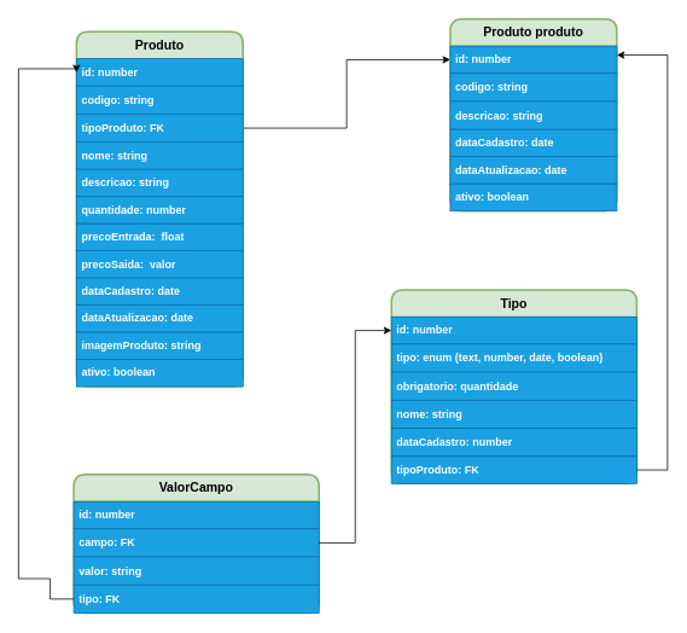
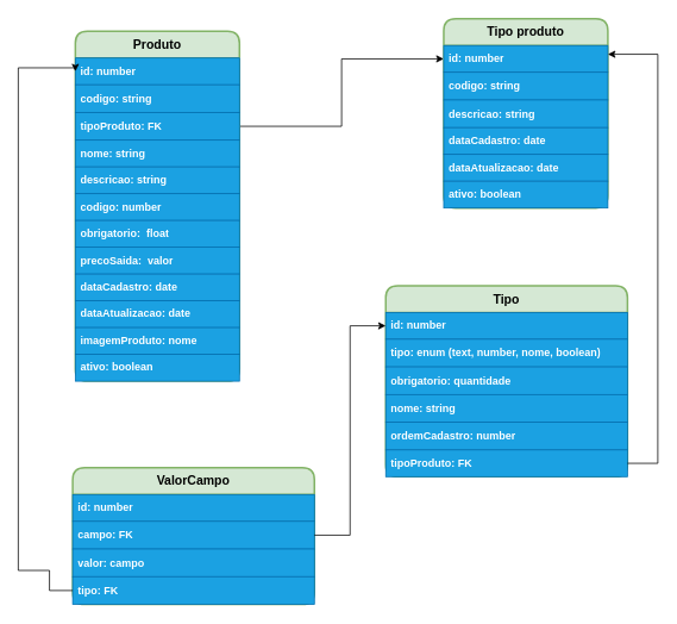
- <mxCell id="16" value="Produto produto" style="swimlane;fontStyle=1;childLayout=stackLayout;horizontal=1;startSize=30;horizontalStack=0;resizeParent=1;resizeParentMax=0;resizeLast=0;collapsible=1;marginBottom=0;whiteSpace=wrap;html=1;fillColor=#d5e8d4;strokeColor=#82b366;labelBackgroundColor=none;rounded=1;fontSize=14;strokeWidth=2;" parent="1" vertex="1"><mxGeometry x="497" y="20" width="184" height="212" as="geometry" /></mxCell>
+ <mxCell id="16" value="Tipo produto" style="swimlane;fontStyle=1;childLayout=stackLayout;horizontal=1;startSize=30;horizontalStack=0;resizeParent=1;resizeParentMax=0;resizeLast=0;collapsible=1;marginBottom=0;whiteSpace=wrap;html=1;fillColor=#d5e8d4;strokeColor=#82b366;labelBackgroundColor=none;rounded=1;fontSize=14;strokeWidth=2;" parent="1" vertex="1"><mxGeometry x="497" y="20" width="184" height="212" as="geometry" /></mxCell>
- <mxCell id="9" value="quantidade: number" style="text;strokeColor=#006EAF;fillColor=#1ba1e2;align=left;verticalAlign=middle;spacingLeft=4;spacingRight=4;overflow=hidden;points=[[0,0.5],[1,0.5]];portConstraint=eastwest;rotatable=0;whiteSpace=wrap;html=1;fontColor=#FFFFFF;fontStyle=1;labelBackgroundColor=none;labelBorderColor=none;rounded=0;" parent="3" vertex="1"><mxGeometry y="182" width="184" height="30" as="geometry" /></mxCell>
+ <mxCell id="9" value="codigo: number" style="text;strokeColor=#006EAF;fillColor=#1ba1e2;align=left;verticalAlign=middle;spacingLeft=4;spacingRight=4;overflow=hidden;points=[[0,0.5],[1,0.5]];portConstraint=eastwest;rotatable=0;whiteSpace=wrap;html=1;fontColor=#FFFFFF;fontStyle=1;labelBackgroundColor=none;labelBorderColor=none;rounded=0;" parent="3" vertex="1"><mxGeometry y="182" width="184" height="30" as="geometry" /></mxCell>
- <mxCell id="10" value="precoEntrada:&amp;nbsp; float" style="text;strokeColor=#006EAF;fillColor=#1ba1e2;align=left;verticalAlign=middle;spacingLeft=4;spacingRight=4;overflow=hidden;points=[[0,0.5],[1,0.5]];portConstraint=eastwest;rotatable=0;whiteSpace=wrap;html=1;fontColor=#FFFFFF;fontStyle=1;labelBackgroundColor=none;labelBorderColor=none;rounded=0;" parent="3" vertex="1"><mxGeometry y="212" width="184" height="30" as="geometry" /></mxCell>
+ <mxCell id="10" value="obrigatorio:&amp;nbsp; float" style="text;strokeColor=#006EAF;fillColor=#1ba1e2;align=left;verticalAlign=middle;spacingLeft=4;spacingRight=4;overflow=hidden;points=[[0,0.5],[1,0.5]];portConstraint=eastwest;rotatable=0;whiteSpace=wrap;html=1;fontColor=#FFFFFF;fontStyle=1;labelBackgroundColor=none;labelBorderColor=none;rounded=0;" parent="3" vertex="1"><mxGeometry y="212" width="184" height="30" as="geometry" /></mxCell>
- <mxCell id="14" value="imagemProduto: string" style="text;strokeColor=#006EAF;fillColor=#1ba1e2;align=left;verticalAlign=middle;spacingLeft=4;spacingRight=4;overflow=hidden;points=[[0,0.5],[1,0.5]];portConstraint=eastwest;rotatable=0;whiteSpace=wrap;html=1;fontColor=#FFFFFF;fontStyle=1;labelBackgroundColor=none;labelBorderColor=none;rounded=0;" parent="3" vertex="1"><mxGeometry y="332" width="184" height="30" as="geometry" /></mxCell>
+ <mxCell id="14" value="imagemProduto: nome" style="text;strokeColor=#006EAF;fillColor=#1ba1e2;align=left;verticalAlign=middle;spacingLeft=4;spacingRight=4;overflow=hidden;points=[[0,0.5],[1,0.5]];portConstraint=eastwest;rotatable=0;whiteSpace=wrap;html=1;fontColor=#FFFFFF;fontStyle=1;labelBackgroundColor=none;labelBorderColor=none;rounded=0;" parent="3" vertex="1"><mxGeometry y="332" width="184" height="30" as="geometry" /></mxCell>
- <mxCell id="25" value="tipo: enum (text, number, date, boolean)" style="text;strokeColor=#006EAF;fillColor=#1ba1e2;align=left;verticalAlign=middle;spacingLeft=4;spacingRight=4;overflow=hidden;points=[[0,0.5],[1,0.5]];portConstraint=eastwest;rotatable=0;whiteSpace=wrap;html=1;fontColor=#FFFFFF;fontStyle=1;labelBackgroundColor=none;labelBorderColor=none;rounded=0;" parent="23" vertex="1"><mxGeometry y="60" width="271" height="31" as="geometry" /></mxCell>
+ <mxCell id="25" value="tipo: enum (text, number, nome, boolean)" style="text;strokeColor=#006EAF;fillColor=#1ba1e2;align=left;verticalAlign=middle;spacingLeft=4;spacingRight=4;overflow=hidden;points=[[0,0.5],[1,0.5]];portConstraint=eastwest;rotatable=0;whiteSpace=wrap;html=1;fontColor=#FFFFFF;fontStyle=1;labelBackgroundColor=none;labelBorderColor=none;rounded=0;" parent="23" vertex="1"><mxGeometry y="60" width="271" height="31" as="geometry" /></mxCell>
- <mxCell id="28" value="dataCadastro: number" style="text;strokeColor=#006EAF;fillColor=#1ba1e2;align=left;verticalAlign=middle;spacingLeft=4;spacingRight=4;overflow=hidden;points=[[0,0.5],[1,0.5]];portConstraint=eastwest;rotatable=0;whiteSpace=wrap;html=1;fontColor=#FFFFFF;fontStyle=1;labelBackgroundColor=none;labelBorderColor=none;rounded=0;" parent="23" vertex="1"><mxGeometry y="153" width="271" height="31" as="geometry" /></mxCell>
+ <mxCell id="28" value="ordemCadastro: number" style="text;strokeColor=#006EAF;fillColor=#1ba1e2;align=left;verticalAlign=middle;spacingLeft=4;spacingRight=4;overflow=hidden;points=[[0,0.5],[1,0.5]];portConstraint=eastwest;rotatable=0;whiteSpace=wrap;html=1;fontColor=#FFFFFF;fontStyle=1;labelBackgroundColor=none;labelBorderColor=none;rounded=0;" parent="23" vertex="1"><mxGeometry y="153" width="271" height="31" as="geometry" /></mxCell>
- <mxCell id="33" value="valor: string" style="text;strokeColor=#006EAF;fillColor=#1ba1e2;align=left;verticalAlign=middle;spacingLeft=4;spacingRight=4;overflow=hidden;points=[[0,0.5],[1,0.5]];portConstraint=eastwest;rotatable=0;whiteSpace=wrap;html=1;fontColor=#FFFFFF;fontStyle=1;labelBackgroundColor=none;labelBorderColor=none;rounded=0;" parent="30" vertex="1"><mxGeometry y="91" width="271" height="31" as="geometry" /></mxCell>
+ <mxCell id="33" value="valor: campo" style="text;strokeColor=#006EAF;fillColor=#1ba1e2;align=left;verticalAlign=middle;spacingLeft=4;spacingRight=4;overflow=hidden;points=[[0,0.5],[1,0.5]];portConstraint=eastwest;rotatable=0;whiteSpace=wrap;html=1;fontColor=#FFFFFF;fontStyle=1;labelBackgroundColor=none;labelBorderColor=none;rounded=0;" parent="30" vertex="1"><mxGeometry y="91" width="271" height="31" as="geometry" /></mxCell>
